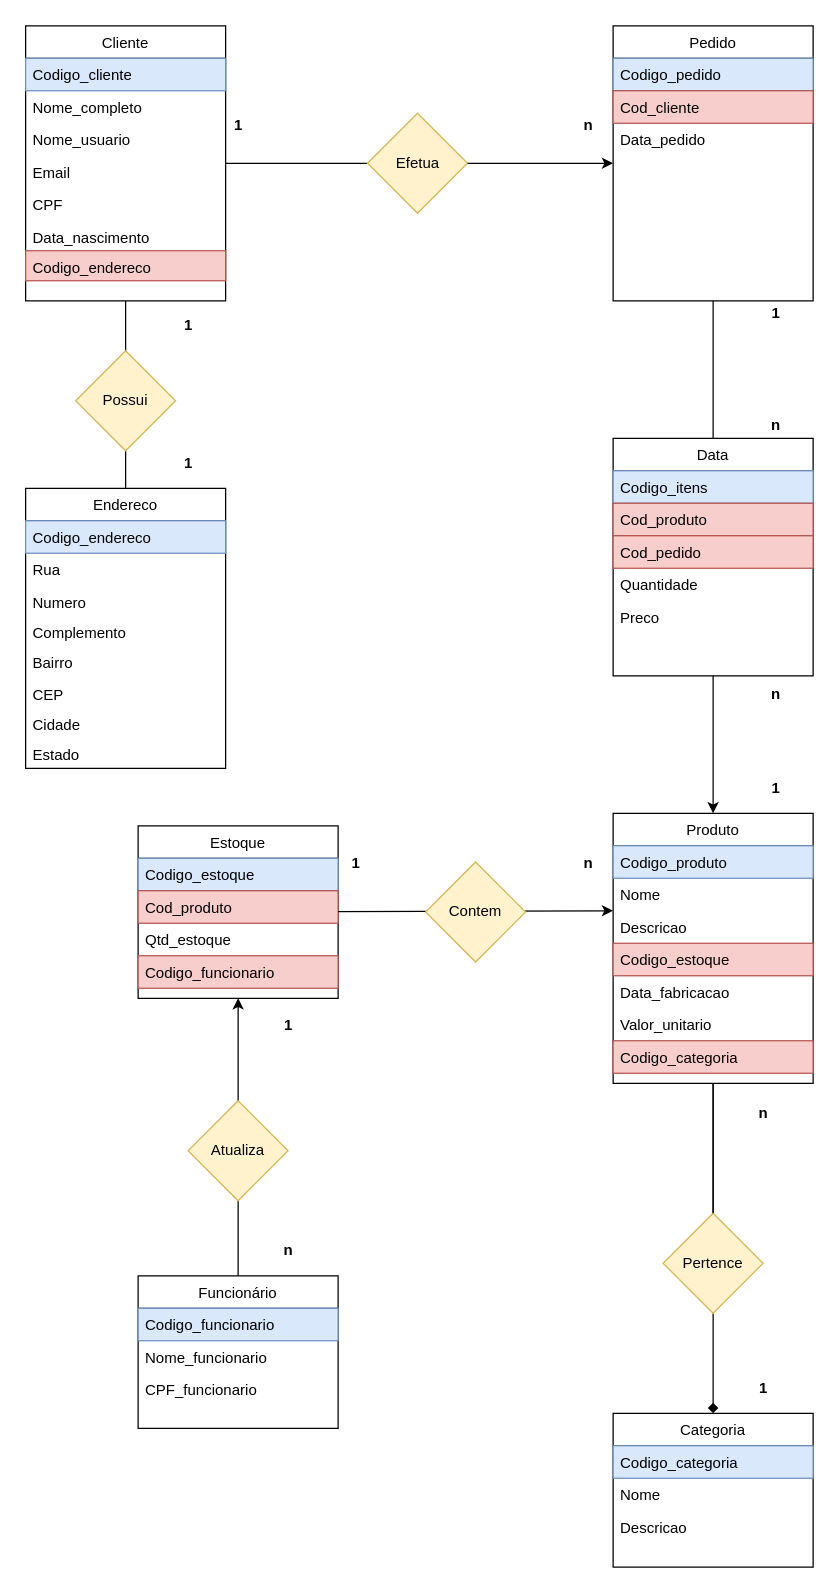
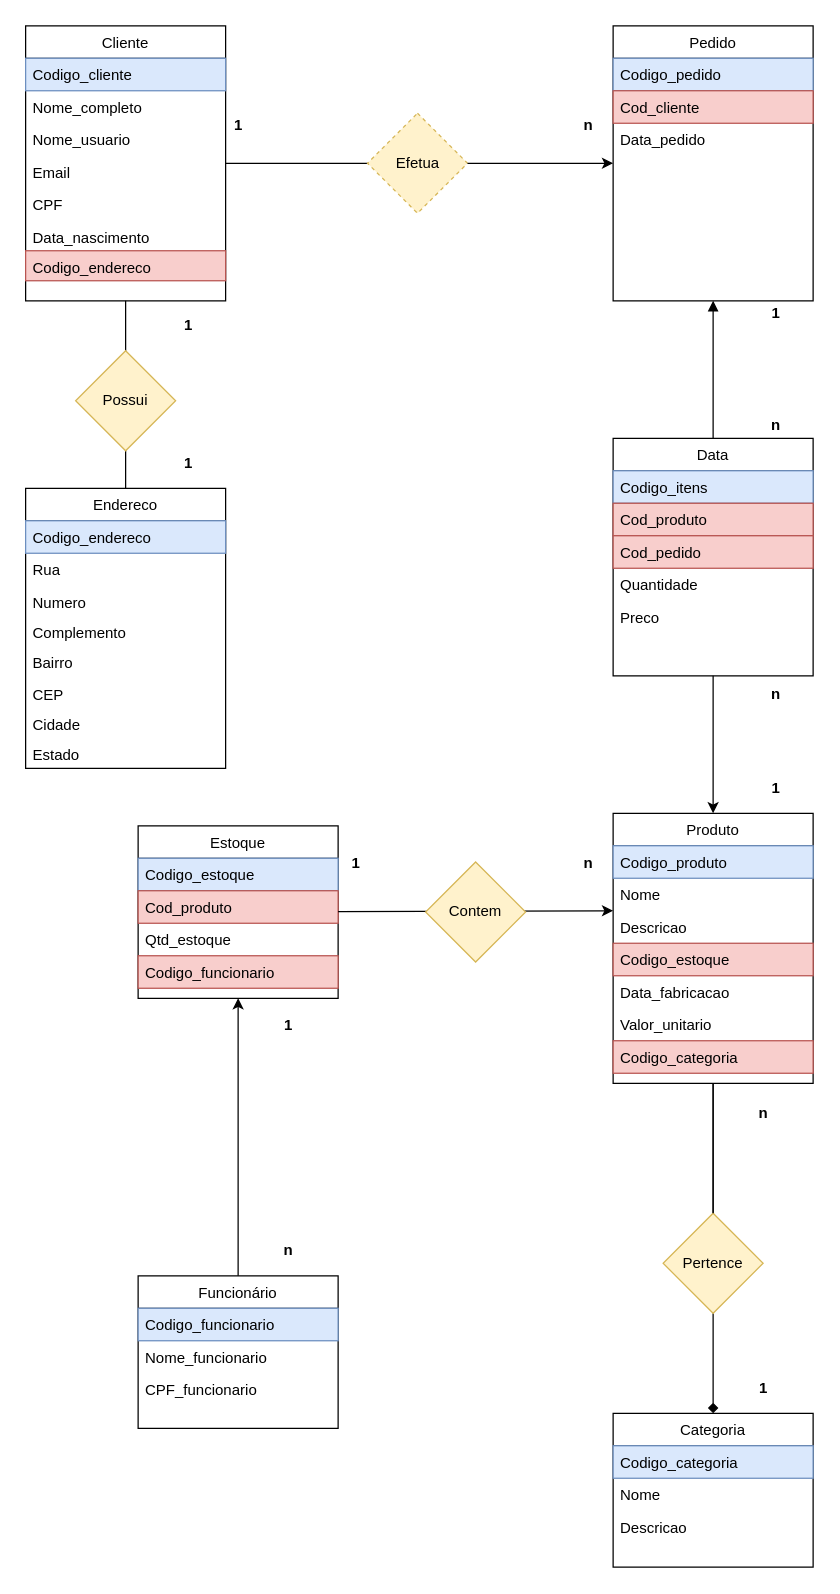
- <mxCell id="55" value="Efetua" style="rhombus;whiteSpace=wrap;html=1;fillColor=#fff2cc;strokeColor=#d6b656;" parent="1" vertex="1"><mxGeometry x="293.5" y="90" width="80" height="80" as="geometry" /></mxCell>
+ <mxCell id="55" value="Efetua" style="rhombus;whiteSpace=wrap;html=1;fillColor=#fff2cc;strokeColor=#d6b656;dashed=1;" parent="1" vertex="1"><mxGeometry x="293.5" y="90" width="80" height="80" as="geometry" /></mxCell>
- <mxCell id="59" value="" style="endArrow=none;html=1;entryX=0.5;entryY=1;entryDx=0;entryDy=0;exitX=0.5;exitY=0;exitDx=0;exitDy=0;" parent="1" source="16" target="4" edge="1"><mxGeometry width="50" height="50" relative="1" as="geometry"><mxPoint x="570" y="280" as="sourcePoint" /><mxPoint x="480" y="200" as="targetPoint" /></mxGeometry></mxCell>
+ <mxCell id="59" value="" style="endArrow=block;html=1;entryX=0.5;entryY=1;entryDx=0;entryDy=0;exitX=0.5;exitY=0;exitDx=0;exitDy=0;" parent="1" source="16" target="4" edge="1"><mxGeometry width="50" height="50" relative="1" as="geometry"><mxPoint x="570" y="280" as="sourcePoint" /><mxPoint x="480" y="200" as="targetPoint" /></mxGeometry></mxCell>
- <mxCell id="72" value="Atualiza" style="rhombus;whiteSpace=wrap;html=1;fillColor=#fff2cc;strokeColor=#d6b656;" parent="1" vertex="1"><mxGeometry x="150" y="880" width="80" height="80" as="geometry" /></mxCell>
